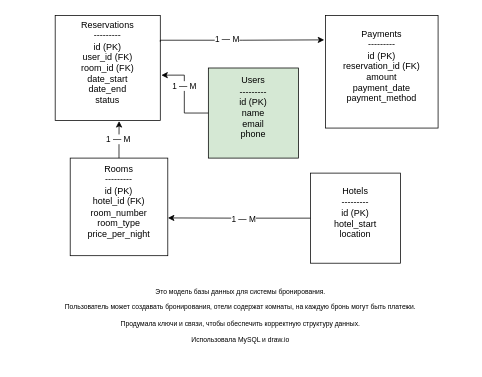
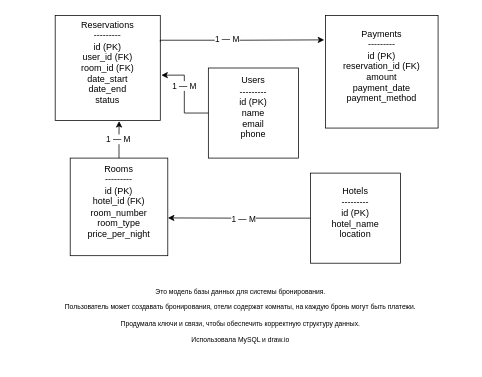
- <mxCell id="2" value="&lt;div&gt;Users&lt;/div&gt;&lt;div&gt;---------&lt;/div&gt;&lt;div&gt;id (PK)&lt;/div&gt;&lt;div&gt;name&lt;/div&gt;&lt;div&gt;email&lt;/div&gt;&lt;div&gt;phone&lt;/div&gt;&lt;div&gt;&lt;br&gt;&lt;/div&gt;" style="whiteSpace=wrap;html=1;aspect=fixed;fillColor=#d5e8d4;" vertex="1" parent="1"><mxGeometry x="277" y="90" width="120" height="120" as="geometry" /></mxCell>
+ <mxCell id="2" value="&lt;div&gt;Users&lt;/div&gt;&lt;div&gt;---------&lt;/div&gt;&lt;div&gt;id (PK)&lt;/div&gt;&lt;div&gt;name&lt;/div&gt;&lt;div&gt;email&lt;/div&gt;&lt;div&gt;phone&lt;/div&gt;&lt;div&gt;&lt;br&gt;&lt;/div&gt;" style="whiteSpace=wrap;html=1;aspect=fixed;" vertex="1" parent="1"><mxGeometry x="277" y="90" width="120" height="120" as="geometry" /></mxCell>
- <mxCell id="3" value="&lt;div&gt;Hotels&lt;/div&gt;&lt;div&gt;---------&lt;/div&gt;&lt;div&gt;id (PK)&lt;/div&gt;&lt;div&gt;hotel_start&lt;/div&gt;&lt;div&gt;location&lt;/div&gt;&lt;div&gt;&lt;br&gt;&lt;/div&gt;" style="whiteSpace=wrap;html=1;aspect=fixed;" vertex="1" parent="1"><mxGeometry x="413" y="230" width="120" height="120" as="geometry" /></mxCell>
+ <mxCell id="3" value="&lt;div&gt;Hotels&lt;/div&gt;&lt;div&gt;---------&lt;/div&gt;&lt;div&gt;id (PK)&lt;/div&gt;&lt;div&gt;hotel_name&lt;/div&gt;&lt;div&gt;location&lt;/div&gt;&lt;div&gt;&lt;br&gt;&lt;/div&gt;" style="whiteSpace=wrap;html=1;aspect=fixed;" vertex="1" parent="1"><mxGeometry x="413" y="230" width="120" height="120" as="geometry" /></mxCell>
